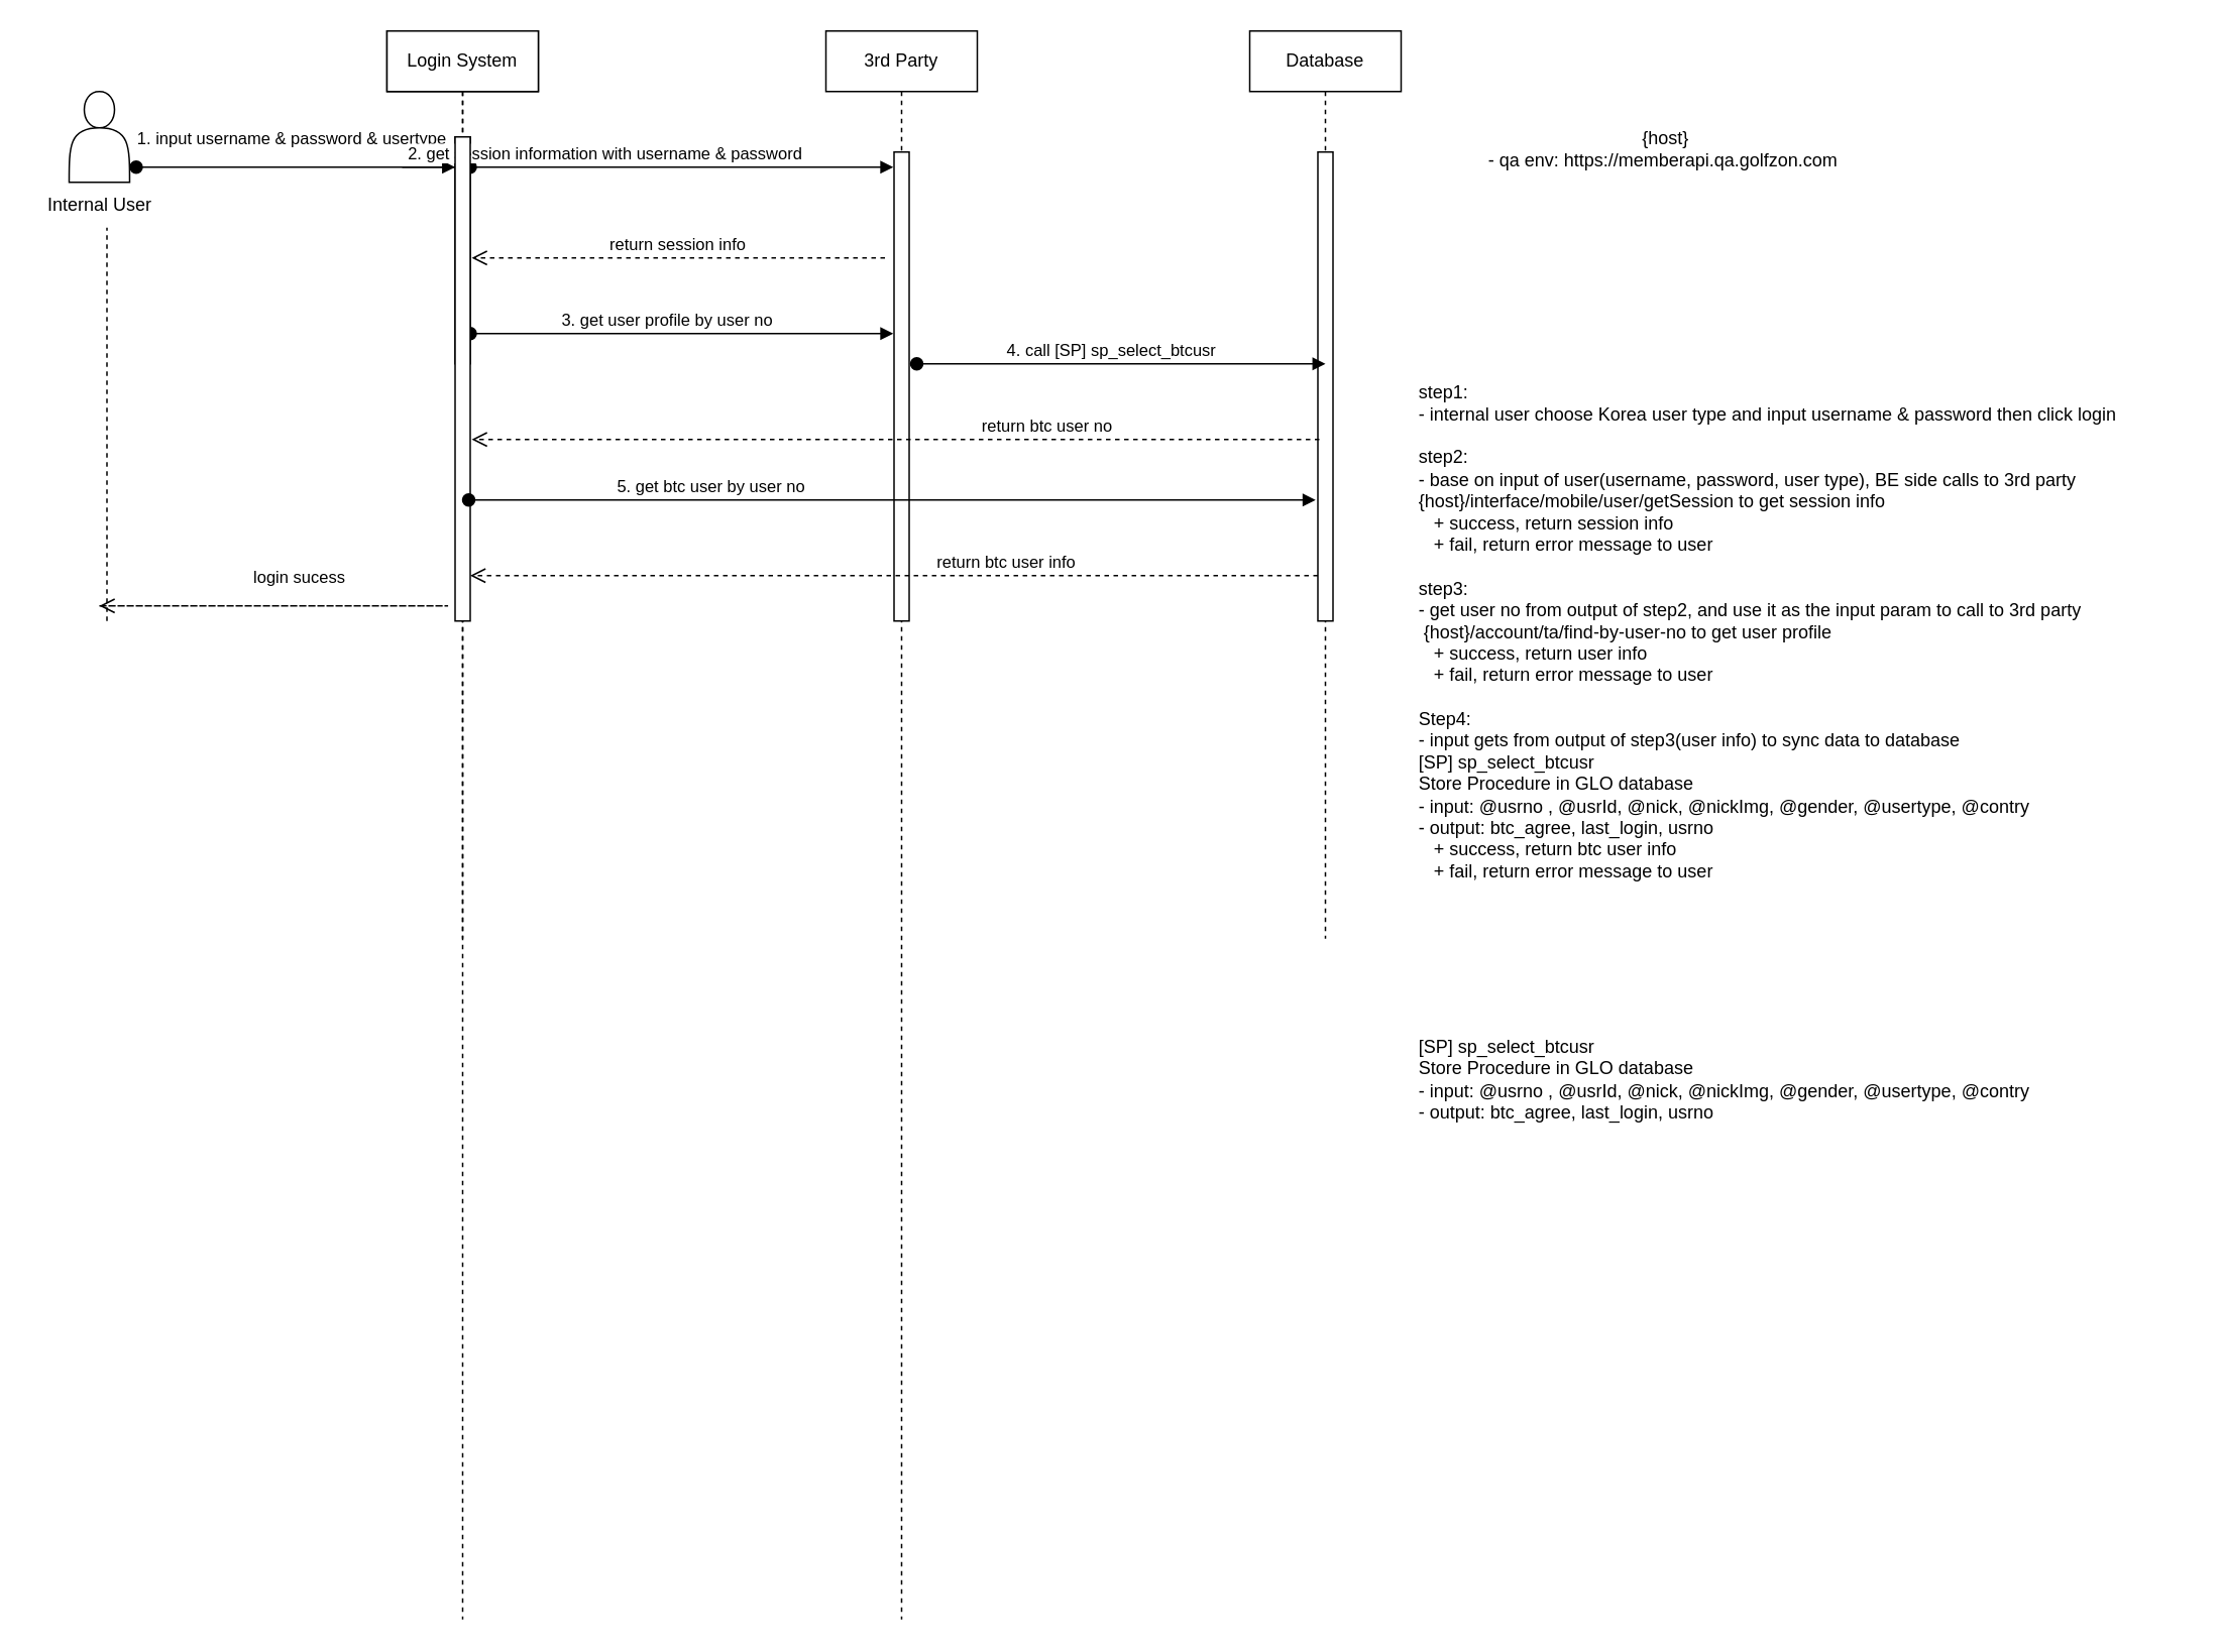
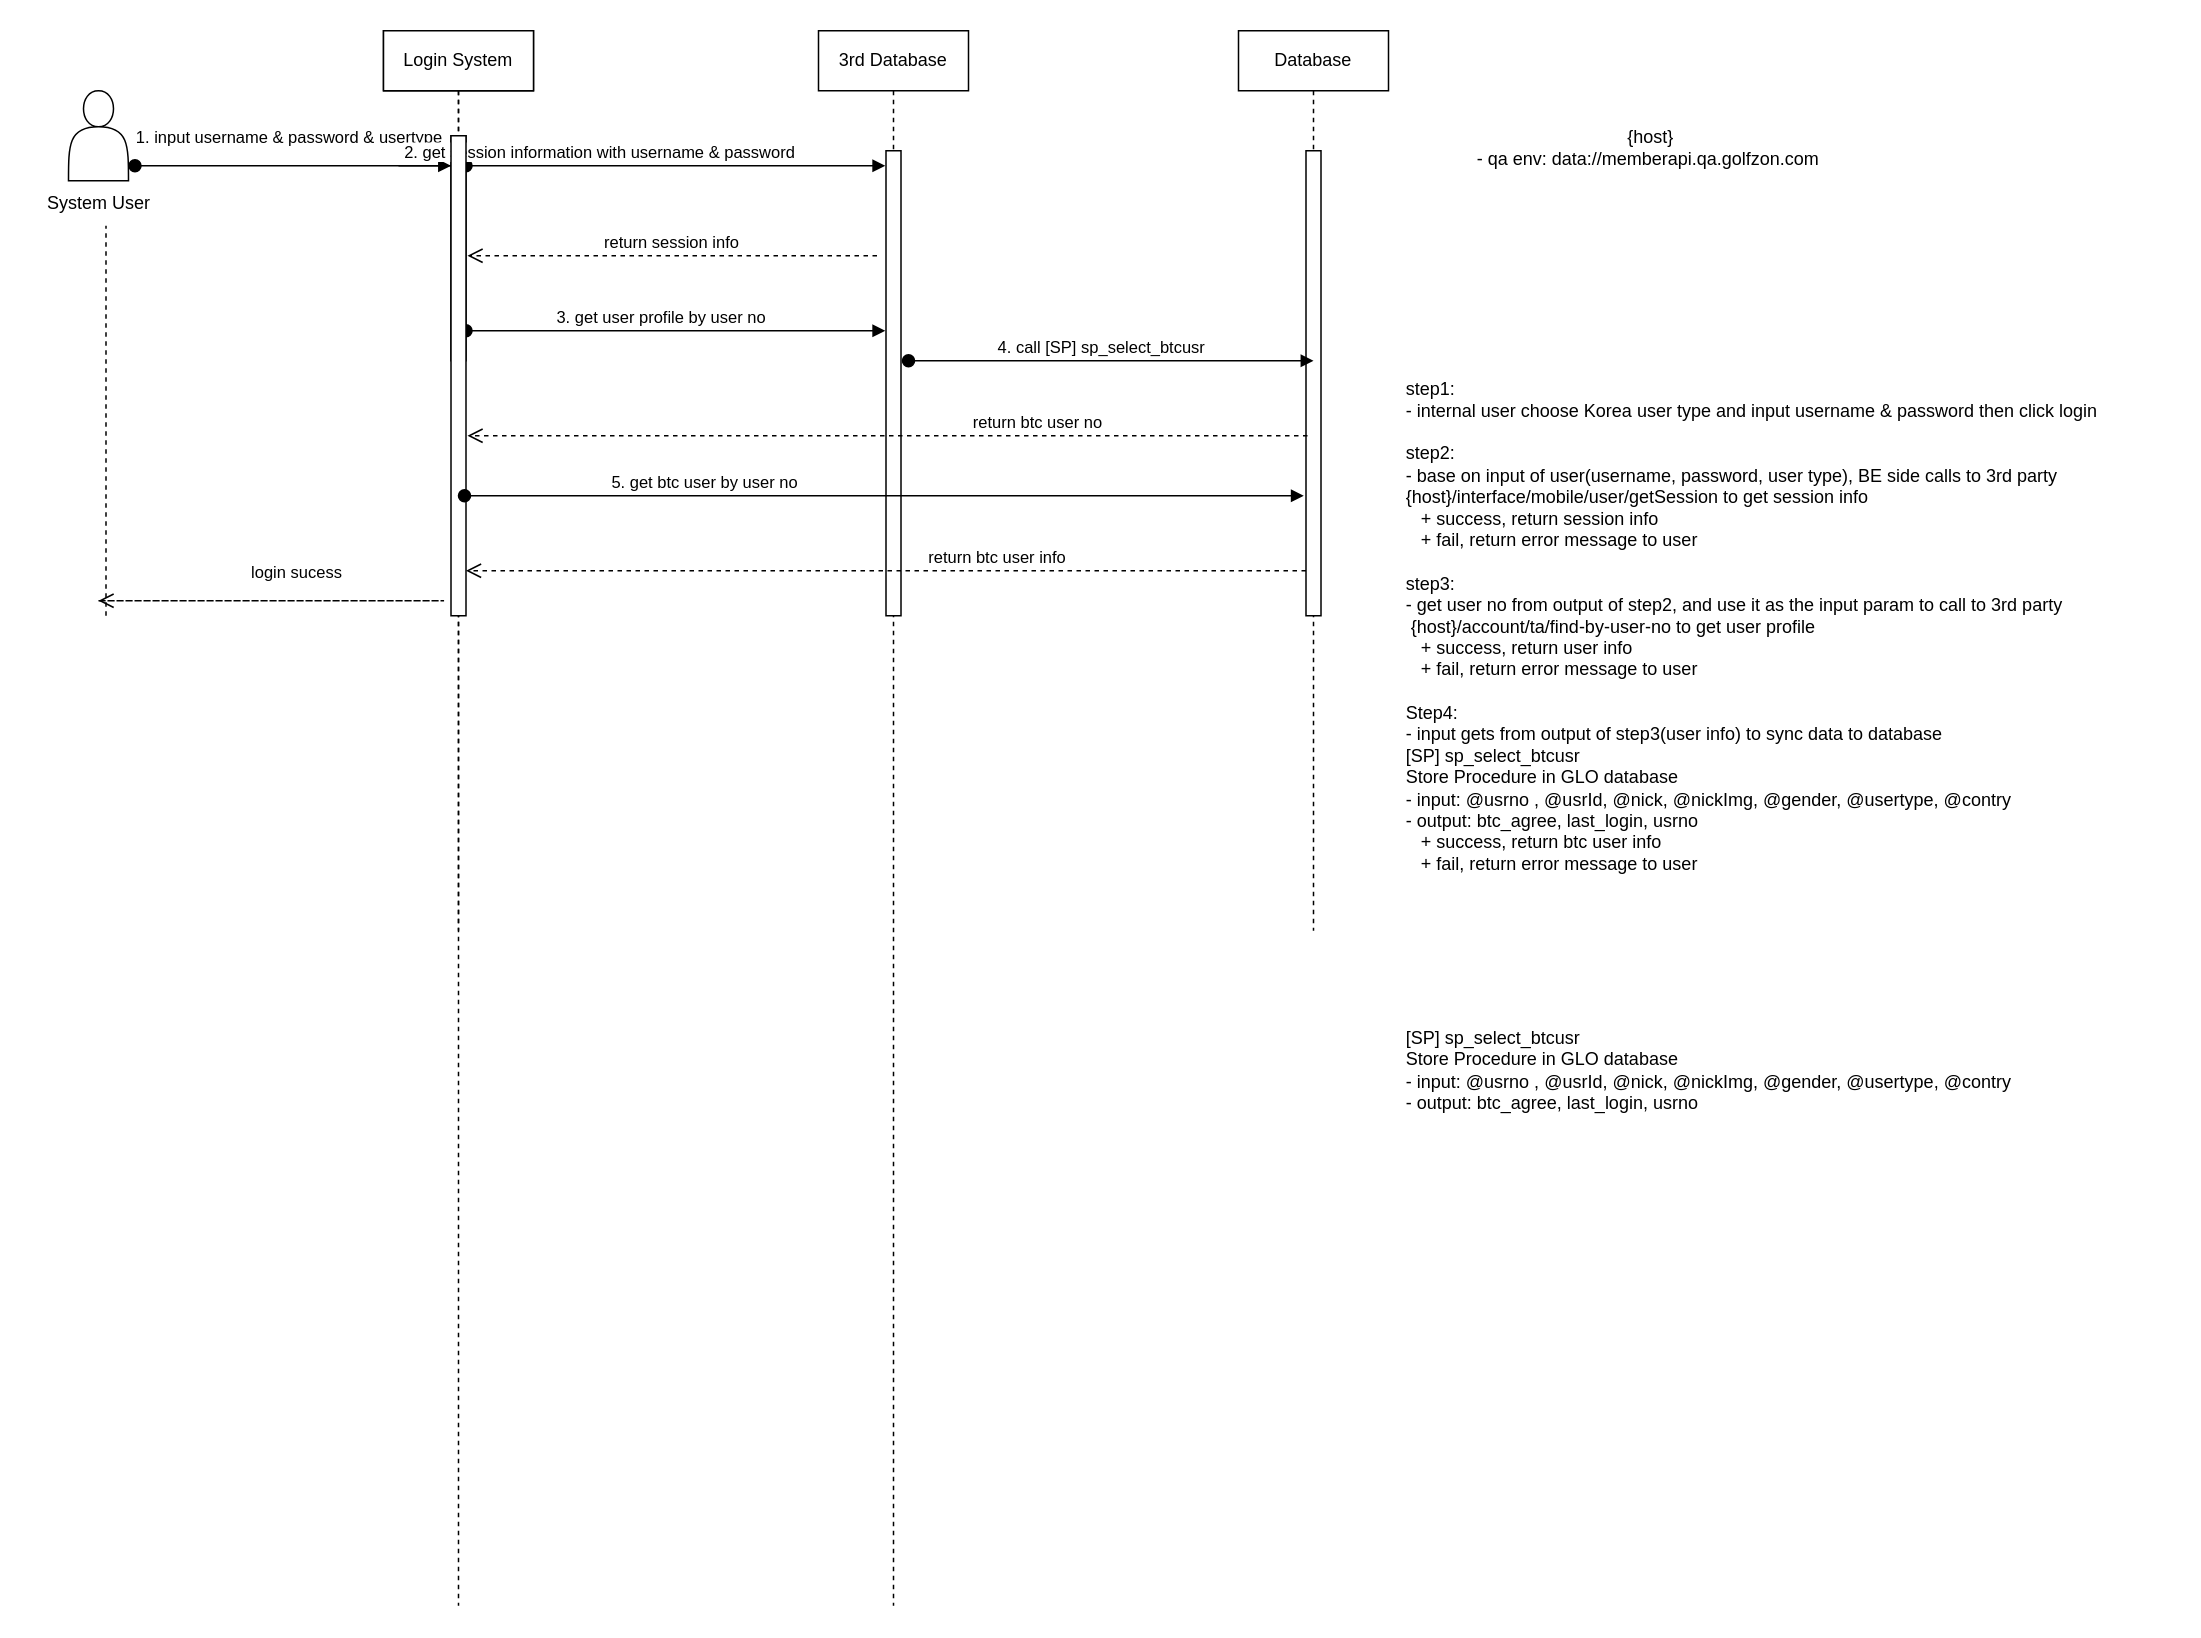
- <mxCell id="4" value="3rd Party" style="shape=umlLifeline;perimeter=lifelinePerimeter;whiteSpace=wrap;html=1;container=0;dropTarget=0;collapsible=0;recursiveResize=0;outlineConnect=0;portConstraint=eastwest;newEdgeStyle={&quot;edgeStyle&quot;:&quot;elbowEdgeStyle&quot;,&quot;elbow&quot;:&quot;vertical&quot;,&quot;curved&quot;:0,&quot;rounded&quot;:0};" parent="1" vertex="1"><mxGeometry x="545" y="20" width="100" height="1050" as="geometry" /></mxCell>
+ <mxCell id="4" value="3rd Database" style="shape=umlLifeline;perimeter=lifelinePerimeter;whiteSpace=wrap;html=1;container=0;dropTarget=0;collapsible=0;recursiveResize=0;outlineConnect=0;portConstraint=eastwest;newEdgeStyle={&quot;edgeStyle&quot;:&quot;elbowEdgeStyle&quot;,&quot;elbow&quot;:&quot;vertical&quot;,&quot;curved&quot;:0,&quot;rounded&quot;:0};" parent="1" vertex="1"><mxGeometry x="545" y="20" width="100" height="1050" as="geometry" /></mxCell>
- <mxCell id="22" value="&lt;div style=&quot;&quot;&gt;&lt;span style=&quot;background-color: initial;&quot;&gt;{host}&lt;/span&gt;&lt;/div&gt;- qa env:&amp;nbsp;https://memberapi.qa.golfzon.com&lt;span style=&quot;background-color: initial;&quot;&gt;&amp;nbsp;&lt;/span&gt;" style="text;html=1;strokeColor=none;fillColor=none;align=center;verticalAlign=middle;whiteSpace=wrap;rounded=0;" vertex="1" parent="1"><mxGeometry x="965" y="55" width="270" height="85" as="geometry" /></mxCell>
+ <mxCell id="22" value="&lt;div style=&quot;&quot;&gt;&lt;span style=&quot;background-color: initial;&quot;&gt;{host}&lt;/span&gt;&lt;/div&gt;- qa env:&amp;nbsp;data://memberapi.qa.golfzon.com&lt;span style=&quot;background-color: initial;&quot;&gt;&amp;nbsp;&lt;/span&gt;" style="text;html=1;strokeColor=none;fillColor=none;align=center;verticalAlign=middle;whiteSpace=wrap;rounded=0;" vertex="1" parent="1"><mxGeometry x="965" y="55" width="270" height="85" as="geometry" /></mxCell>
- <mxCell id="9" value="Internal User" style="text;html=1;align=center;verticalAlign=middle;resizable=0;points=[];autosize=1;strokeColor=none;fillColor=none;" vertex="1" parent="1"><mxGeometry x="20" y="120" width="90" height="30" as="geometry" /></mxCell>
+ <mxCell id="9" value="System User" style="text;html=1;align=center;verticalAlign=middle;resizable=0;points=[];autosize=1;strokeColor=none;fillColor=none;" vertex="1" parent="1"><mxGeometry x="20" y="120" width="90" height="30" as="geometry" /></mxCell>
